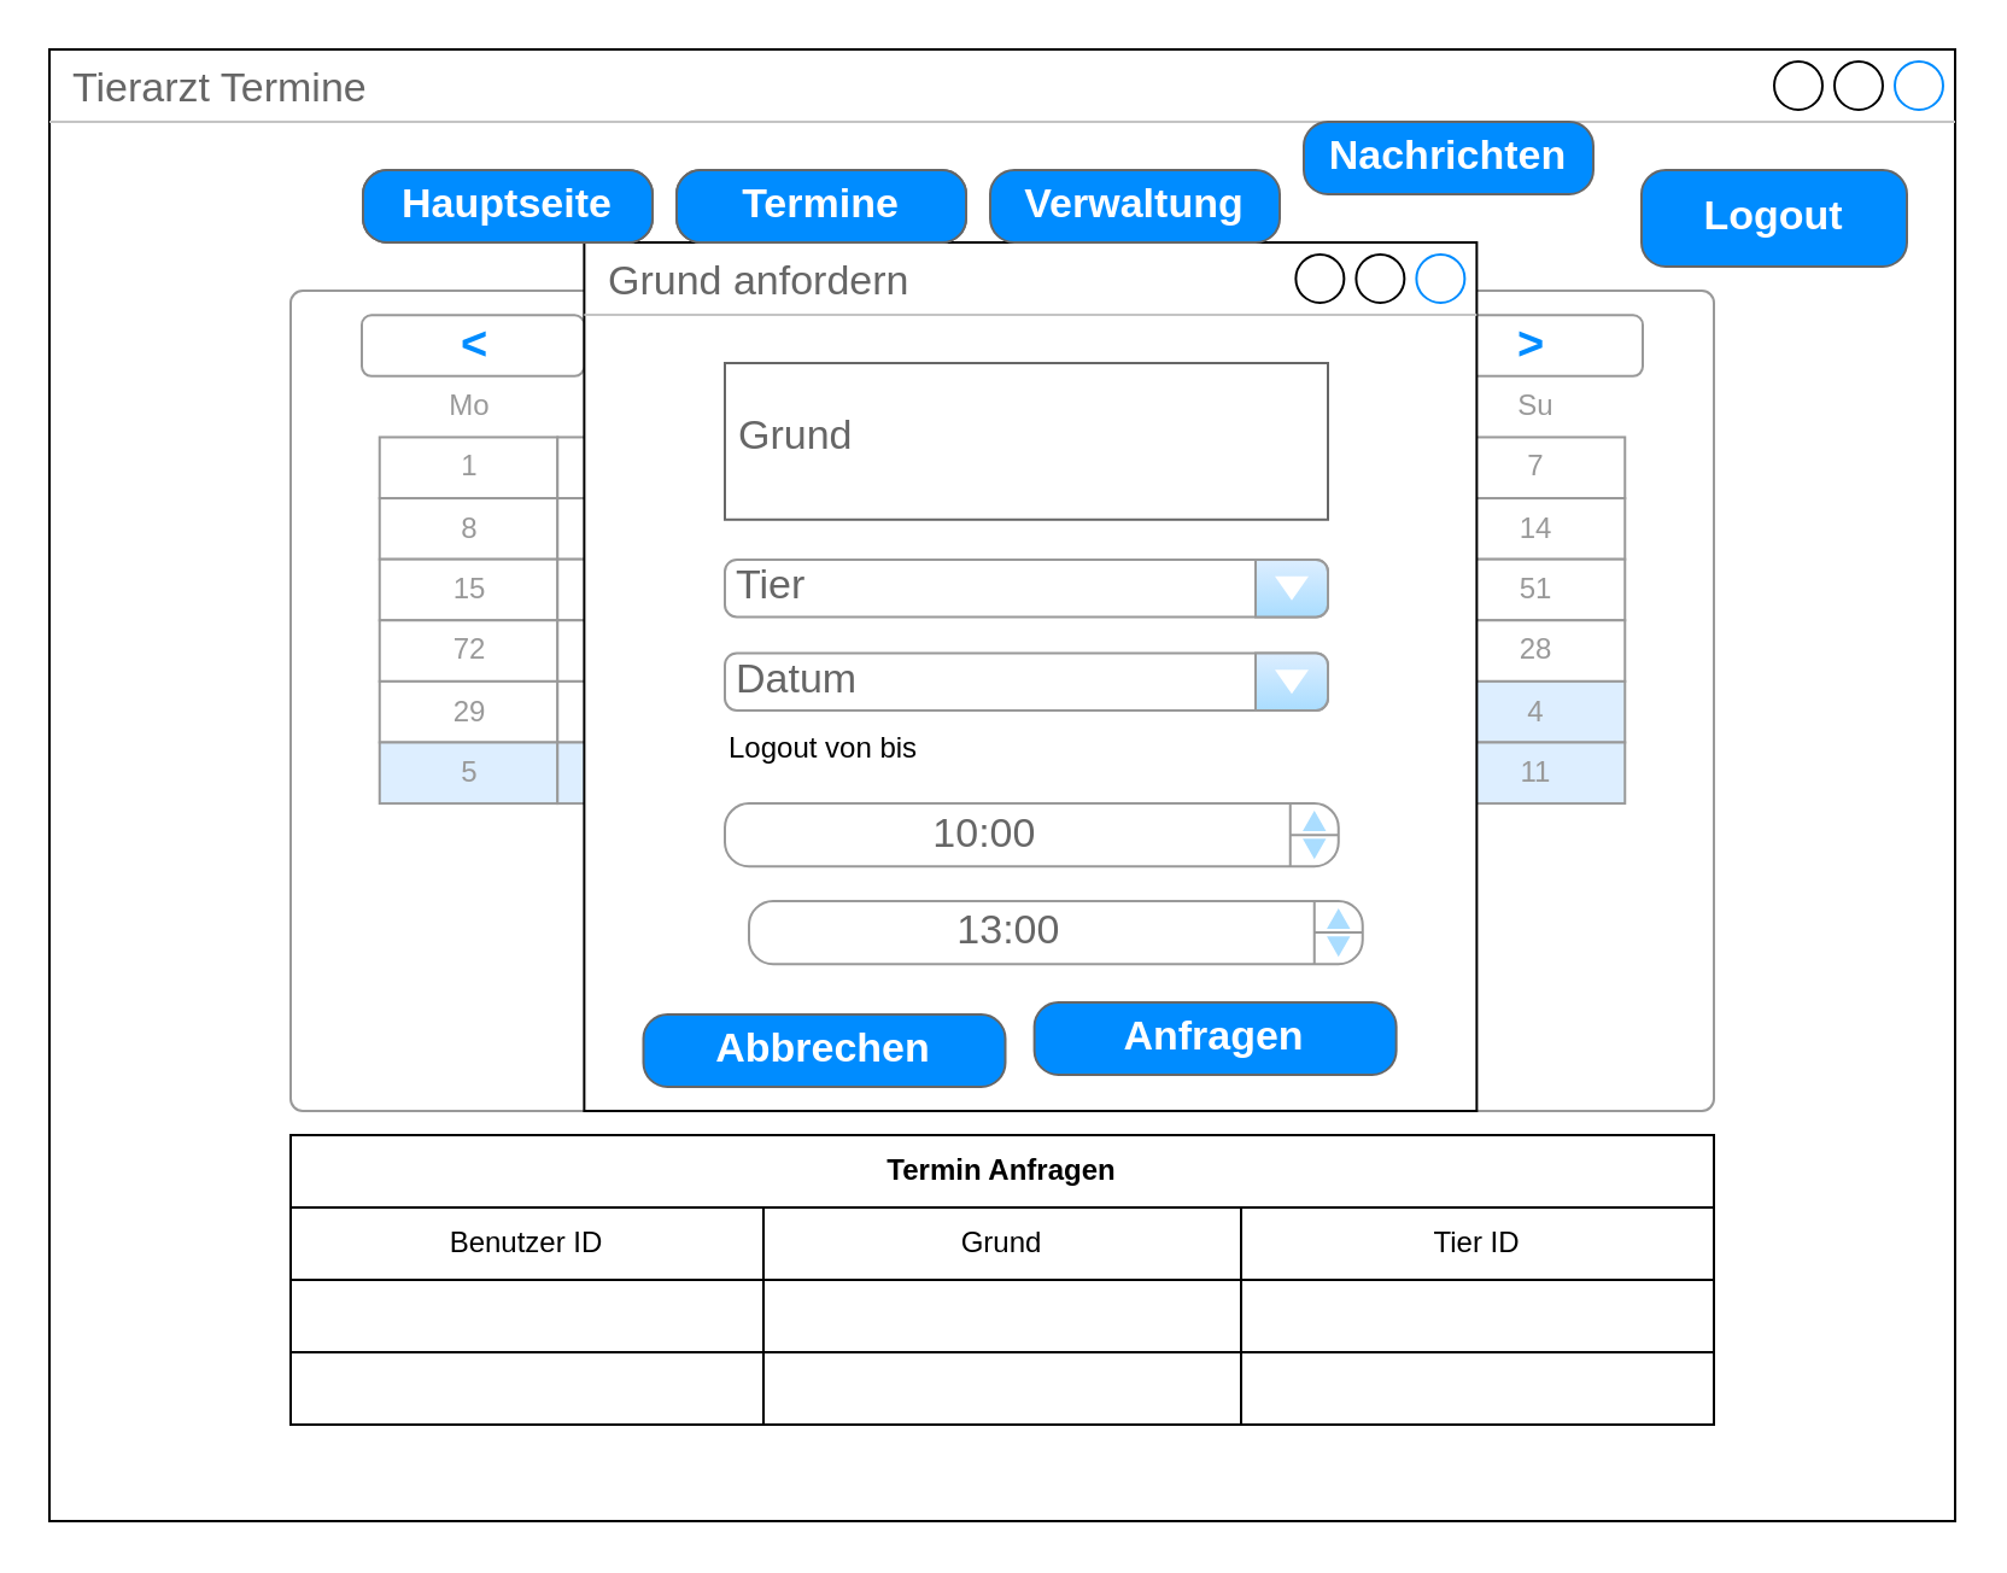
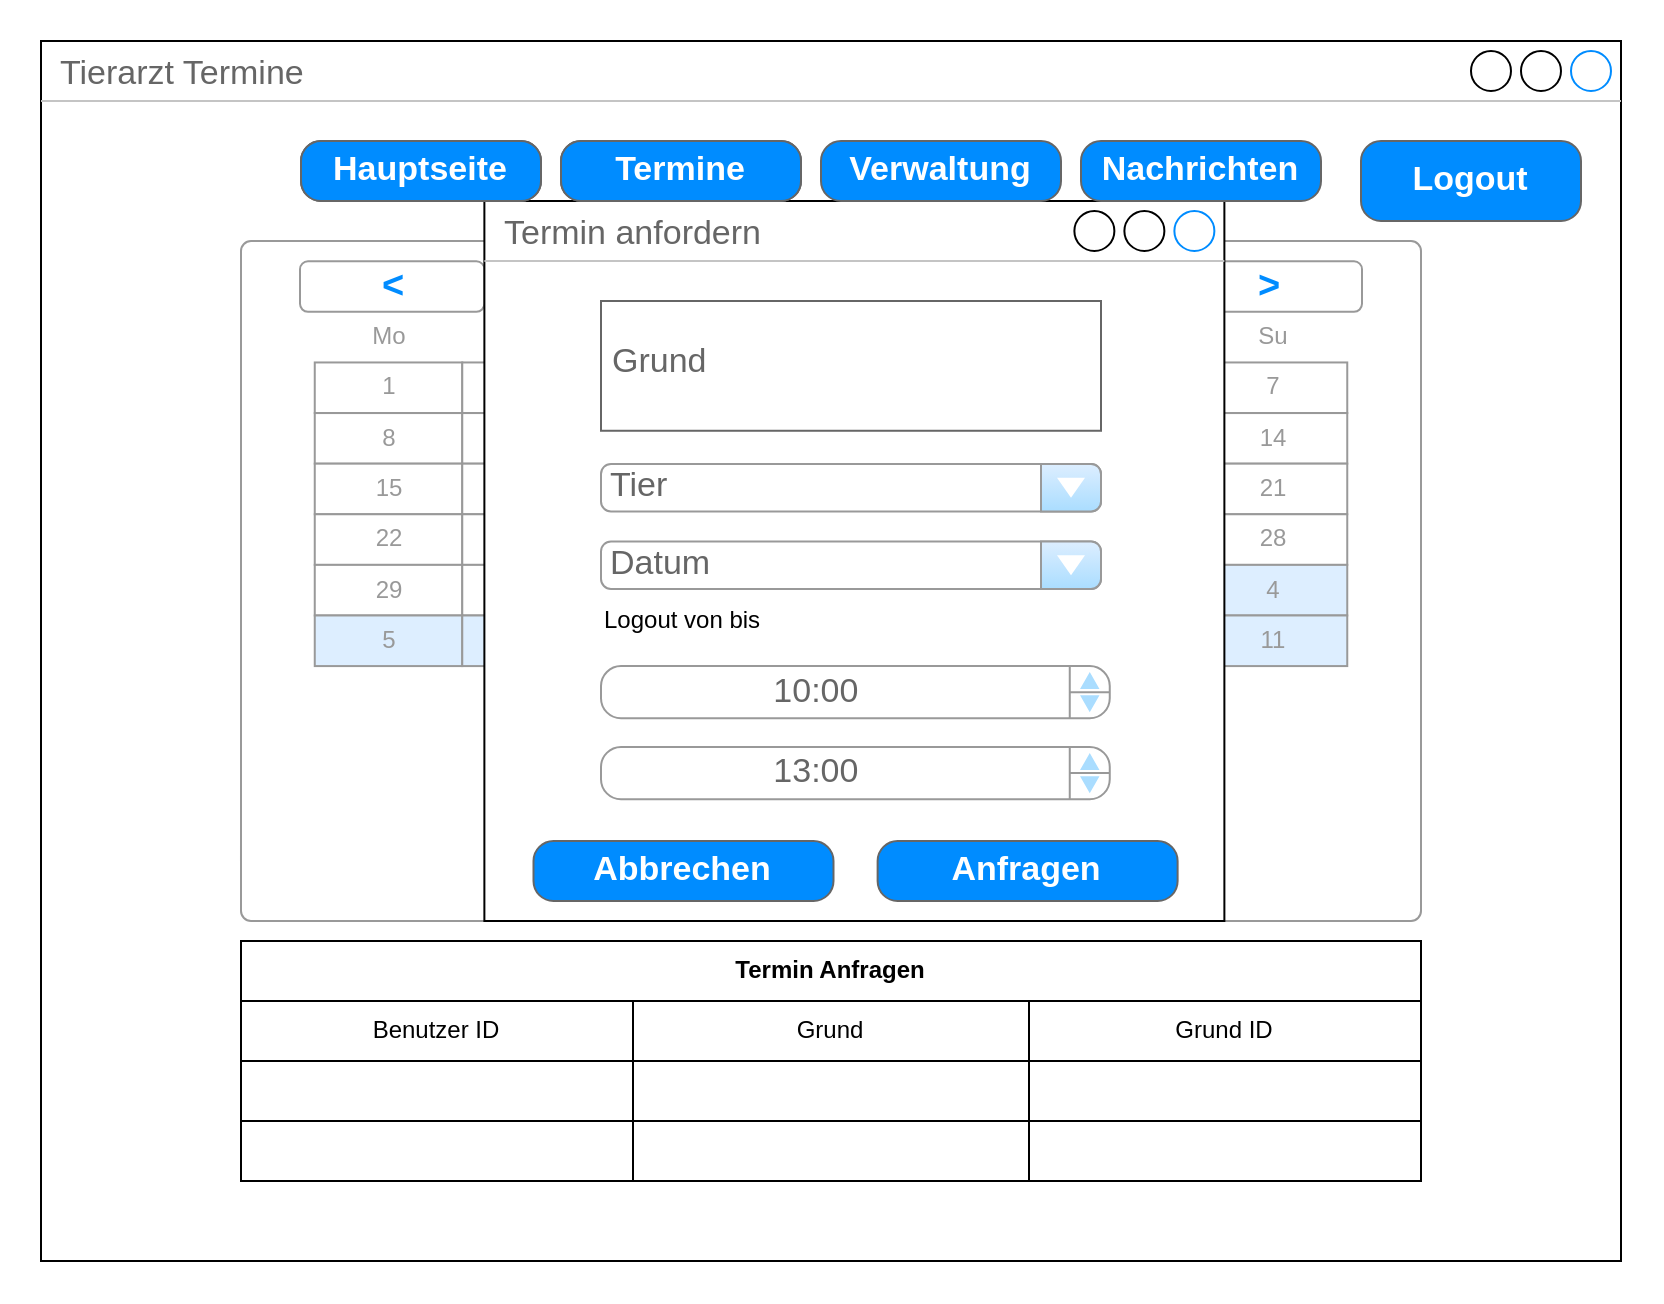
- <mxCell id="83" value="Nachrichten" style="strokeWidth=1;shadow=0;dashed=0;align=center;html=1;shape=mxgraph.mockup.buttons.button;strokeColor=#666666;fontColor=#ffffff;mainText=;buttonStyle=round;fontSize=17;fontStyle=1;fillColor=#008cff;whiteSpace=wrap;" vertex="1" parent="1"><mxGeometry x="540" y="50" width="120" height="30" as="geometry" /></mxCell>
+ <mxCell id="83" value="Nachrichten" style="strokeWidth=1;shadow=0;dashed=0;align=center;html=1;shape=mxgraph.mockup.buttons.button;strokeColor=#666666;fontColor=#ffffff;mainText=;buttonStyle=round;fontSize=17;fontStyle=1;fillColor=#008cff;whiteSpace=wrap;" vertex="1" parent="1"><mxGeometry x="540" y="70" width="120" height="30" as="geometry" /></mxCell>
- <mxCell id="70" value="Grund anfordern" style="strokeWidth=1;shadow=0;dashed=0;align=center;html=1;shape=mxgraph.mockup.containers.window;align=left;verticalAlign=top;spacingLeft=8;strokeColor2=#008cff;strokeColor3=#c4c4c4;fontColor=#666666;mainText=;fontSize=17;labelBackgroundColor=none;" vertex="1" parent="17"><mxGeometry x="121.69" y="-20" width="370" height="360" as="geometry" /></mxCell>
+ <mxCell id="70" value="Termin anfordern" style="strokeWidth=1;shadow=0;dashed=0;align=center;html=1;shape=mxgraph.mockup.containers.window;align=left;verticalAlign=top;spacingLeft=8;strokeColor2=#008cff;strokeColor3=#c4c4c4;fontColor=#666666;mainText=;fontSize=17;labelBackgroundColor=none;" vertex="1" parent="17"><mxGeometry x="121.69" y="-20" width="370" height="360" as="geometry" /></mxCell>
- <mxCell id="48" value="51" style="strokeWidth=1;shadow=0;dashed=0;align=center;html=1;shape=mxgraph.mockup.forms.rrect;rSize=0;strokeColor=#999999;fontColor=#999999;" parent="17" vertex="1"><mxGeometry x="479.375" y="111.33" width="73.75" height="25.302" as="geometry" /></mxCell>
+ <mxCell id="48" value="21" style="strokeWidth=1;shadow=0;dashed=0;align=center;html=1;shape=mxgraph.mockup.forms.rrect;rSize=0;strokeColor=#999999;fontColor=#999999;" parent="17" vertex="1"><mxGeometry x="479.375" y="111.33" width="73.75" height="25.302" as="geometry" /></mxCell>
- <mxCell id="49" value="72" style="strokeWidth=1;shadow=0;dashed=0;align=center;html=1;shape=mxgraph.mockup.forms.rrect;rSize=0;strokeColor=#999999;fontColor=#999999;" parent="17" vertex="1"><mxGeometry x="36.875" y="136.633" width="73.75" height="25.302" as="geometry" /></mxCell>
+ <mxCell id="49" value="22" style="strokeWidth=1;shadow=0;dashed=0;align=center;html=1;shape=mxgraph.mockup.forms.rrect;rSize=0;strokeColor=#999999;fontColor=#999999;" parent="17" vertex="1"><mxGeometry x="36.875" y="136.633" width="73.75" height="25.302" as="geometry" /></mxCell>
- <mxCell id="75" value="&lt;table style=&quot;width: 100% ; height: 100%&quot; cellspacing=&quot;0&quot; cellpadding=&quot;0&quot;&gt;&lt;tbody&gt;&lt;tr&gt;&lt;td style=&quot;width: 85%&quot;&gt;13:00&lt;br&gt;&lt;/td&gt;&lt;td style=&quot;width: 15%&quot;&gt;&lt;br&gt;&lt;/td&gt;&lt;/tr&gt;&lt;/tbody&gt;&lt;/table&gt;" style="strokeWidth=1;shadow=0;dashed=0;align=center;html=1;shape=mxgraph.mockup.forms.spinner;strokeColor=#999999;spinLayout=right;spinStyle=normal;adjStyle=triangle;fillColor=#aaddff;fontSize=17;fontColor=#666666;mainText=;html=1;overflow=fill;" vertex="1" parent="17"><mxGeometry x="190" y="253.02" width="254.38" height="26.09" as="geometry" /></mxCell>
+ <mxCell id="75" value="&lt;table style=&quot;width: 100% ; height: 100%&quot; cellspacing=&quot;0&quot; cellpadding=&quot;0&quot;&gt;&lt;tbody&gt;&lt;tr&gt;&lt;td style=&quot;width: 85%&quot;&gt;13:00&lt;br&gt;&lt;/td&gt;&lt;td style=&quot;width: 15%&quot;&gt;&lt;br&gt;&lt;/td&gt;&lt;/tr&gt;&lt;/tbody&gt;&lt;/table&gt;" style="strokeWidth=1;shadow=0;dashed=0;align=center;html=1;shape=mxgraph.mockup.forms.spinner;strokeColor=#999999;spinLayout=right;spinStyle=normal;adjStyle=triangle;fillColor=#aaddff;fontSize=17;fontColor=#666666;mainText=;html=1;overflow=fill;" vertex="1" parent="17"><mxGeometry x="180" y="253.02" width="254.38" height="26.09" as="geometry" /></mxCell>
- <mxCell id="77" value="Anfragen" style="strokeWidth=1;shadow=0;dashed=0;align=center;html=1;shape=mxgraph.mockup.buttons.button;strokeColor=#666666;fontColor=#ffffff;mainText=;buttonStyle=round;fontSize=17;fontStyle=1;fillColor=#008cff;whiteSpace=wrap;" vertex="1" parent="17"><mxGeometry x="308.31" y="295" width="150" height="30" as="geometry" /></mxCell>
+ <mxCell id="77" value="Anfragen" style="strokeWidth=1;shadow=0;dashed=0;align=center;html=1;shape=mxgraph.mockup.buttons.button;strokeColor=#666666;fontColor=#ffffff;mainText=;buttonStyle=round;fontSize=17;fontStyle=1;fillColor=#008cff;whiteSpace=wrap;" vertex="1" parent="17"><mxGeometry x="318.31" y="300" width="150" height="30" as="geometry" /></mxCell>
- <mxCell id="7" value="Tier ID" style="shape=partialRectangle;html=1;whiteSpace=wrap;connectable=0;fillColor=none;top=0;left=0;bottom=0;right=0;overflow=hidden;" vertex="1" parent="4"><mxGeometry x="394" width="196" height="30" as="geometry" /></mxCell>
+ <mxCell id="7" value="Grund ID" style="shape=partialRectangle;html=1;whiteSpace=wrap;connectable=0;fillColor=none;top=0;left=0;bottom=0;right=0;overflow=hidden;" vertex="1" parent="4"><mxGeometry x="394" width="196" height="30" as="geometry" /></mxCell>
